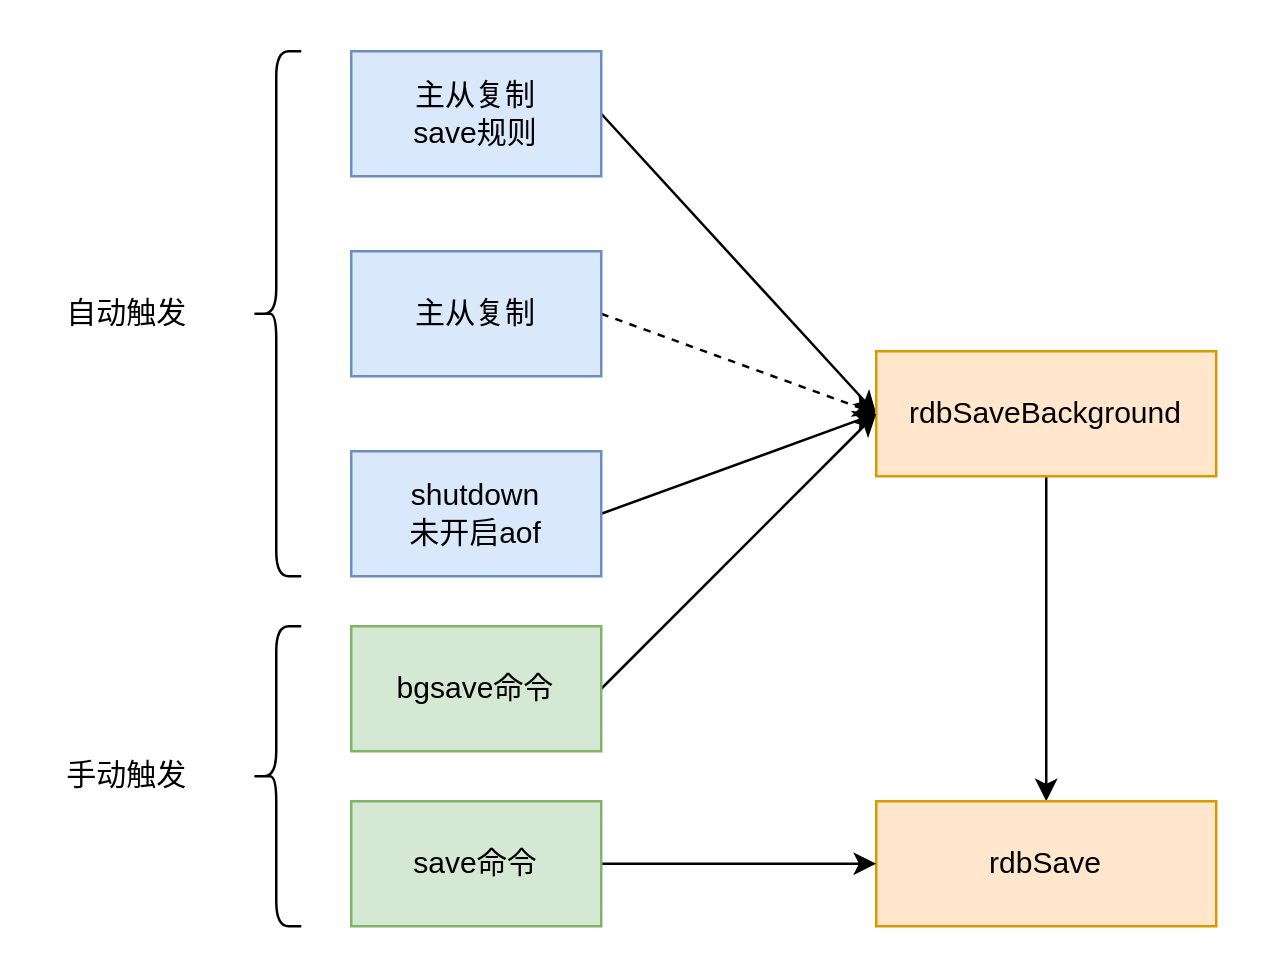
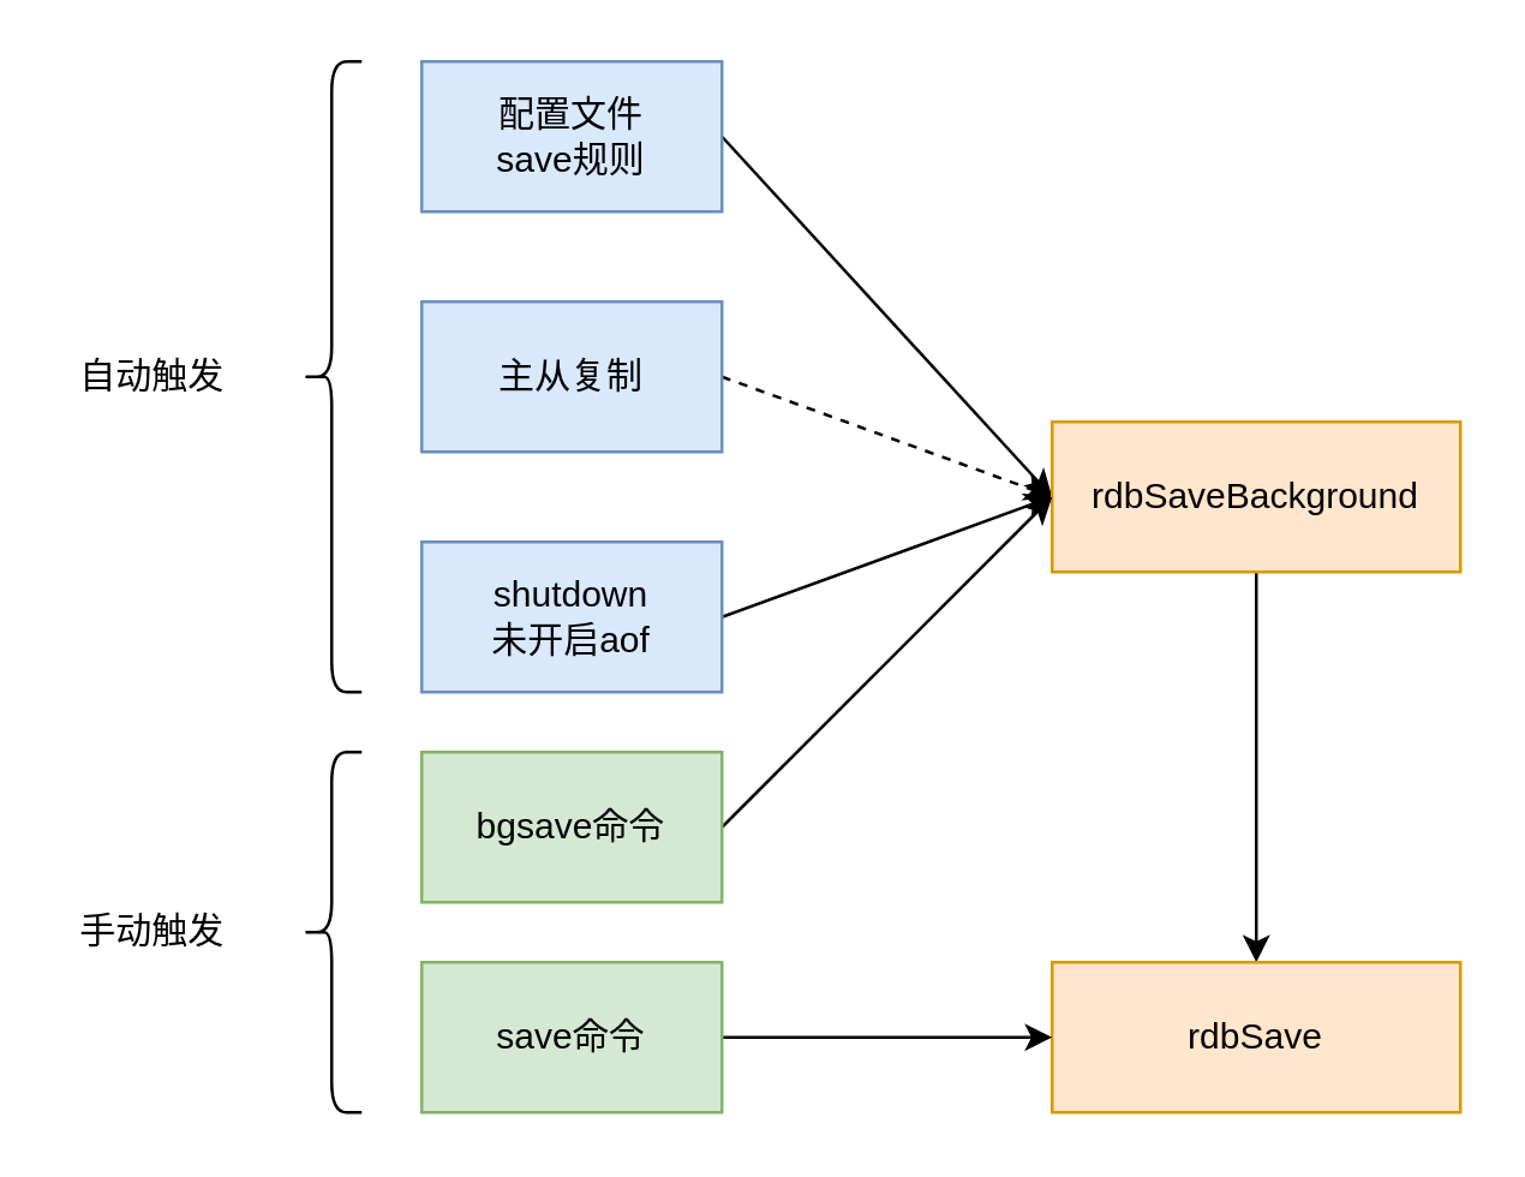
- <mxCell id="3" value="主从复制&lt;br&gt;save规则" style="rounded=0;whiteSpace=wrap;html=1;fillColor=#dae8fc;strokeColor=#6c8ebf;" vertex="1" parent="1"><mxGeometry x="140" y="20" width="100" height="50" as="geometry" /></mxCell>
+ <mxCell id="3" value="配置文件&lt;br&gt;save规则" style="rounded=0;whiteSpace=wrap;html=1;fillColor=#dae8fc;strokeColor=#6c8ebf;" vertex="1" parent="1"><mxGeometry x="140" y="20" width="100" height="50" as="geometry" /></mxCell>
